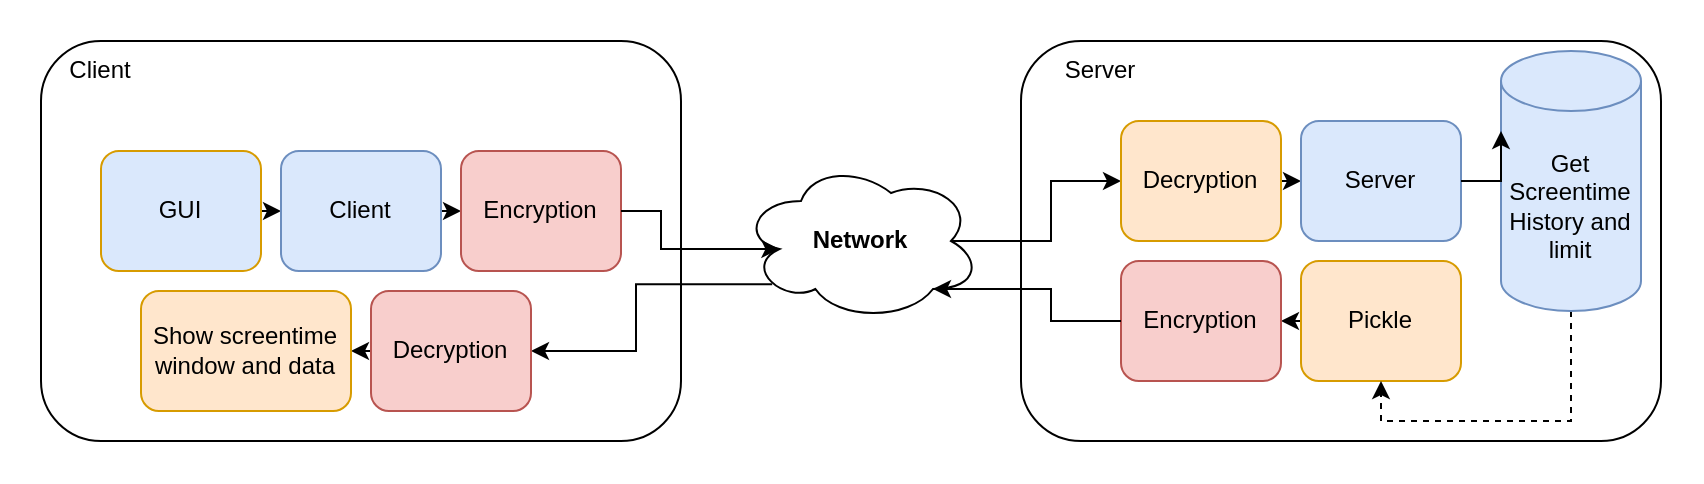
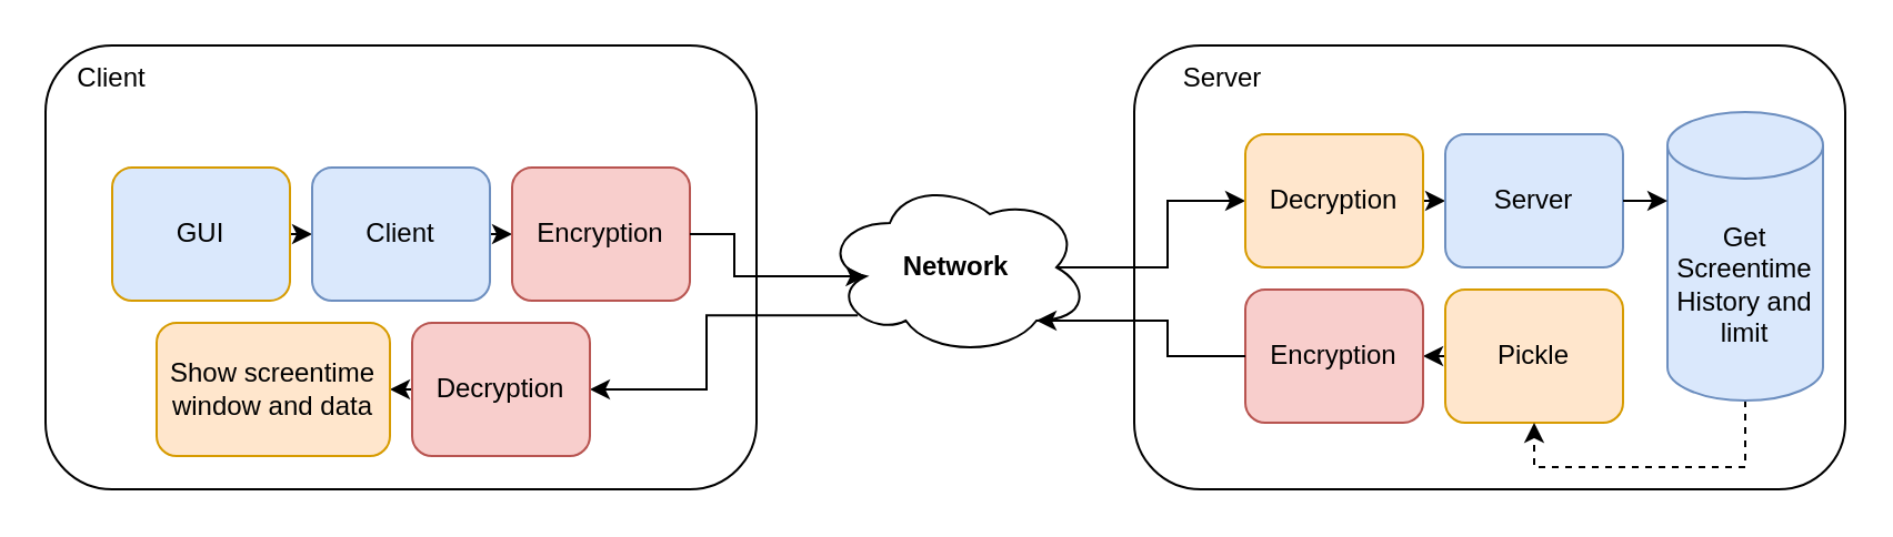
- <mxCell id="26" value="Get Screentime History and limit" style="shape=cylinder3;whiteSpace=wrap;html=1;boundedLbl=1;backgroundOutline=1;size=15;fillColor=#dae8fc;strokeColor=#6c8ebf;" vertex="1" parent="1"><mxGeometry x="750" y="25" width="70" height="130" as="geometry" /></mxCell>
+ <mxCell id="26" value="Get Screentime History and limit" style="shape=cylinder3;whiteSpace=wrap;html=1;boundedLbl=1;backgroundOutline=1;size=15;fillColor=#dae8fc;strokeColor=#6c8ebf;" vertex="1" parent="1"><mxGeometry x="750" y="50" width="70" height="130" as="geometry" /></mxCell>
